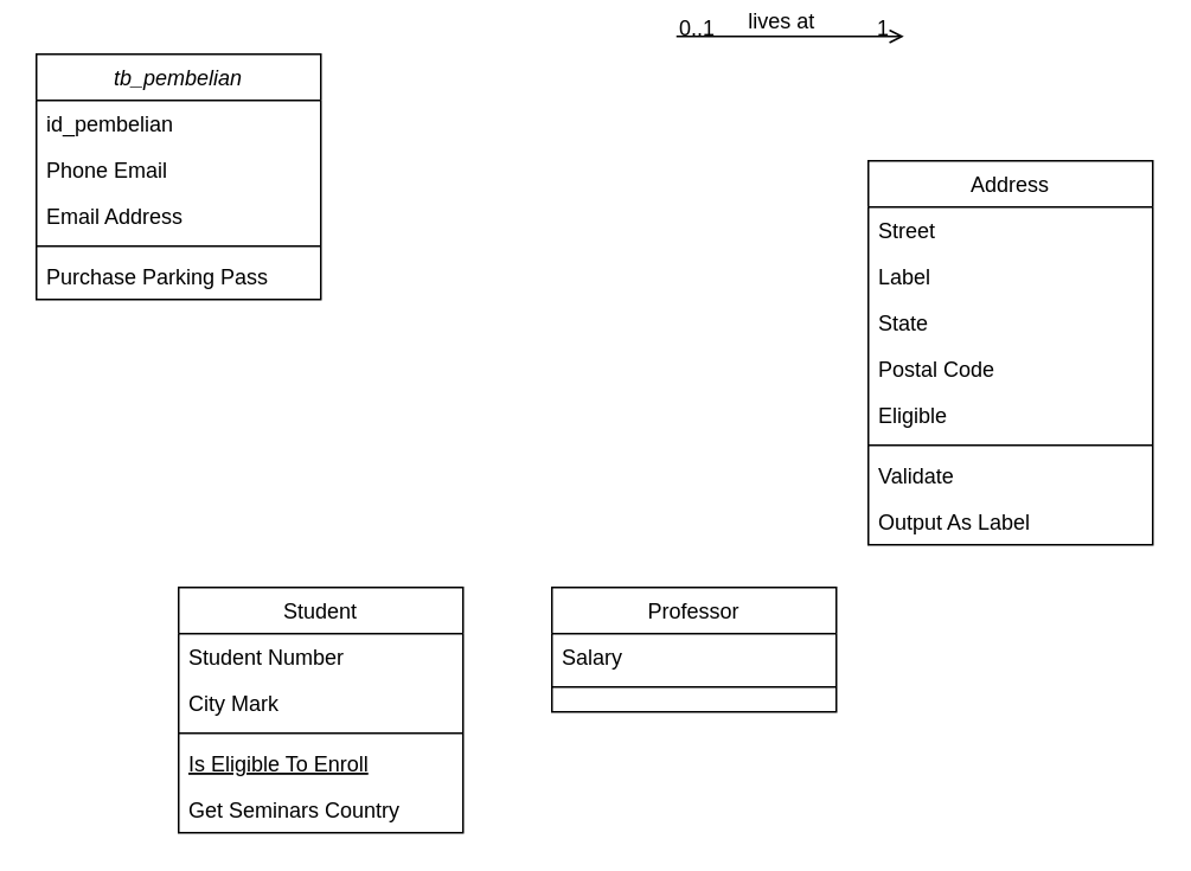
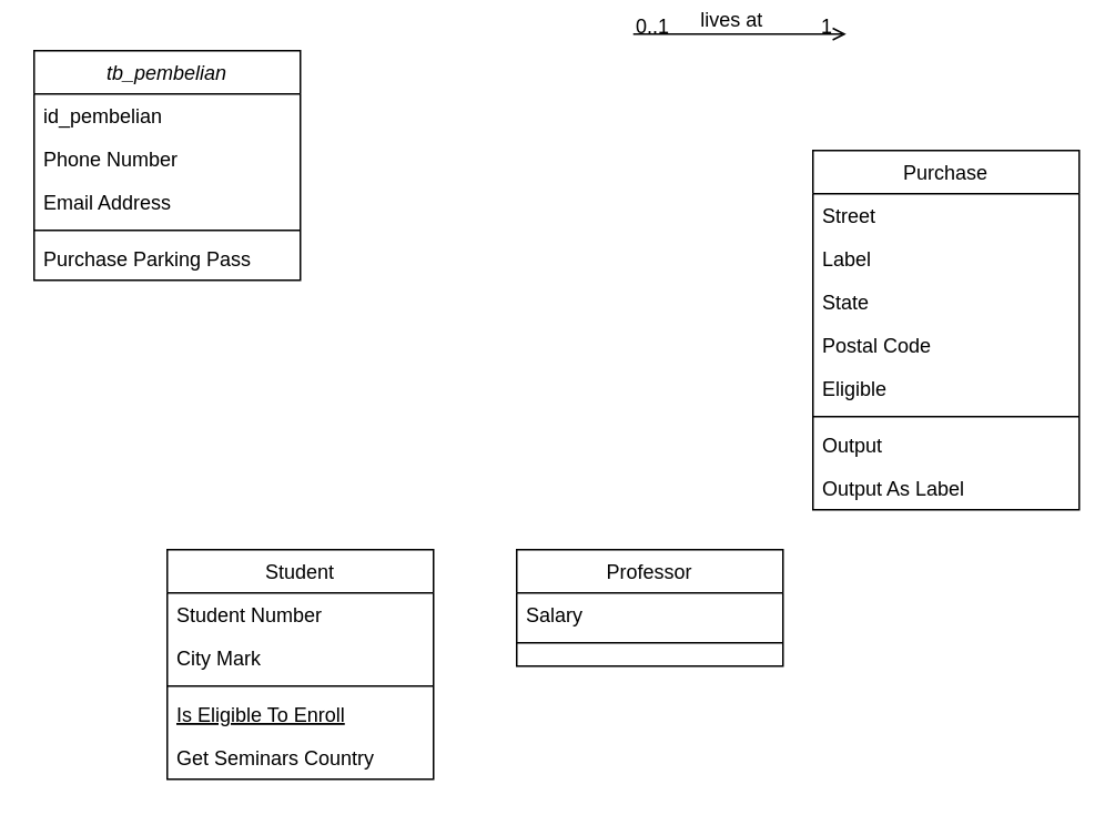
- <mxCell id="4" value="Phone Email" style="text;align=left;verticalAlign=top;spacingLeft=4;spacingRight=4;overflow=hidden;rotatable=0;points=[[0,0.5],[1,0.5]];portConstraint=eastwest;rounded=0;shadow=0;html=0;" parent="2" vertex="1"><mxGeometry y="52" width="160" height="26" as="geometry" /></mxCell>
+ <mxCell id="4" value="Phone Number" style="text;align=left;verticalAlign=top;spacingLeft=4;spacingRight=4;overflow=hidden;rotatable=0;points=[[0,0.5],[1,0.5]];portConstraint=eastwest;rounded=0;shadow=0;html=0;" parent="2" vertex="1"><mxGeometry y="52" width="160" height="26" as="geometry" /></mxCell>
- <mxCell id="17" value="Address" style="swimlane;fontStyle=0;align=center;verticalAlign=top;childLayout=stackLayout;horizontal=1;startSize=26;horizontalStack=0;resizeParent=1;resizeLast=0;collapsible=1;marginBottom=0;rounded=0;shadow=0;strokeWidth=1;" parent="1" vertex="1"><mxGeometry x="488" y="90" width="160" height="216" as="geometry"><mxRectangle x="550" y="140" width="160" height="26" as="alternateBounds" /></mxGeometry></mxCell>
+ <mxCell id="17" value="Purchase" style="swimlane;fontStyle=0;align=center;verticalAlign=top;childLayout=stackLayout;horizontal=1;startSize=26;horizontalStack=0;resizeParent=1;resizeLast=0;collapsible=1;marginBottom=0;rounded=0;shadow=0;strokeWidth=1;" parent="1" vertex="1"><mxGeometry x="488" y="90" width="160" height="216" as="geometry"><mxRectangle x="550" y="140" width="160" height="26" as="alternateBounds" /></mxGeometry></mxCell>
- <mxCell id="24" value="Validate" style="text;align=left;verticalAlign=top;spacingLeft=4;spacingRight=4;overflow=hidden;rotatable=0;points=[[0,0.5],[1,0.5]];portConstraint=eastwest;" parent="17" vertex="1"><mxGeometry y="164" width="160" height="26" as="geometry" /></mxCell>
+ <mxCell id="24" value="Output" style="text;align=left;verticalAlign=top;spacingLeft=4;spacingRight=4;overflow=hidden;rotatable=0;points=[[0,0.5],[1,0.5]];portConstraint=eastwest;" parent="17" vertex="1"><mxGeometry y="164" width="160" height="26" as="geometry" /></mxCell>
